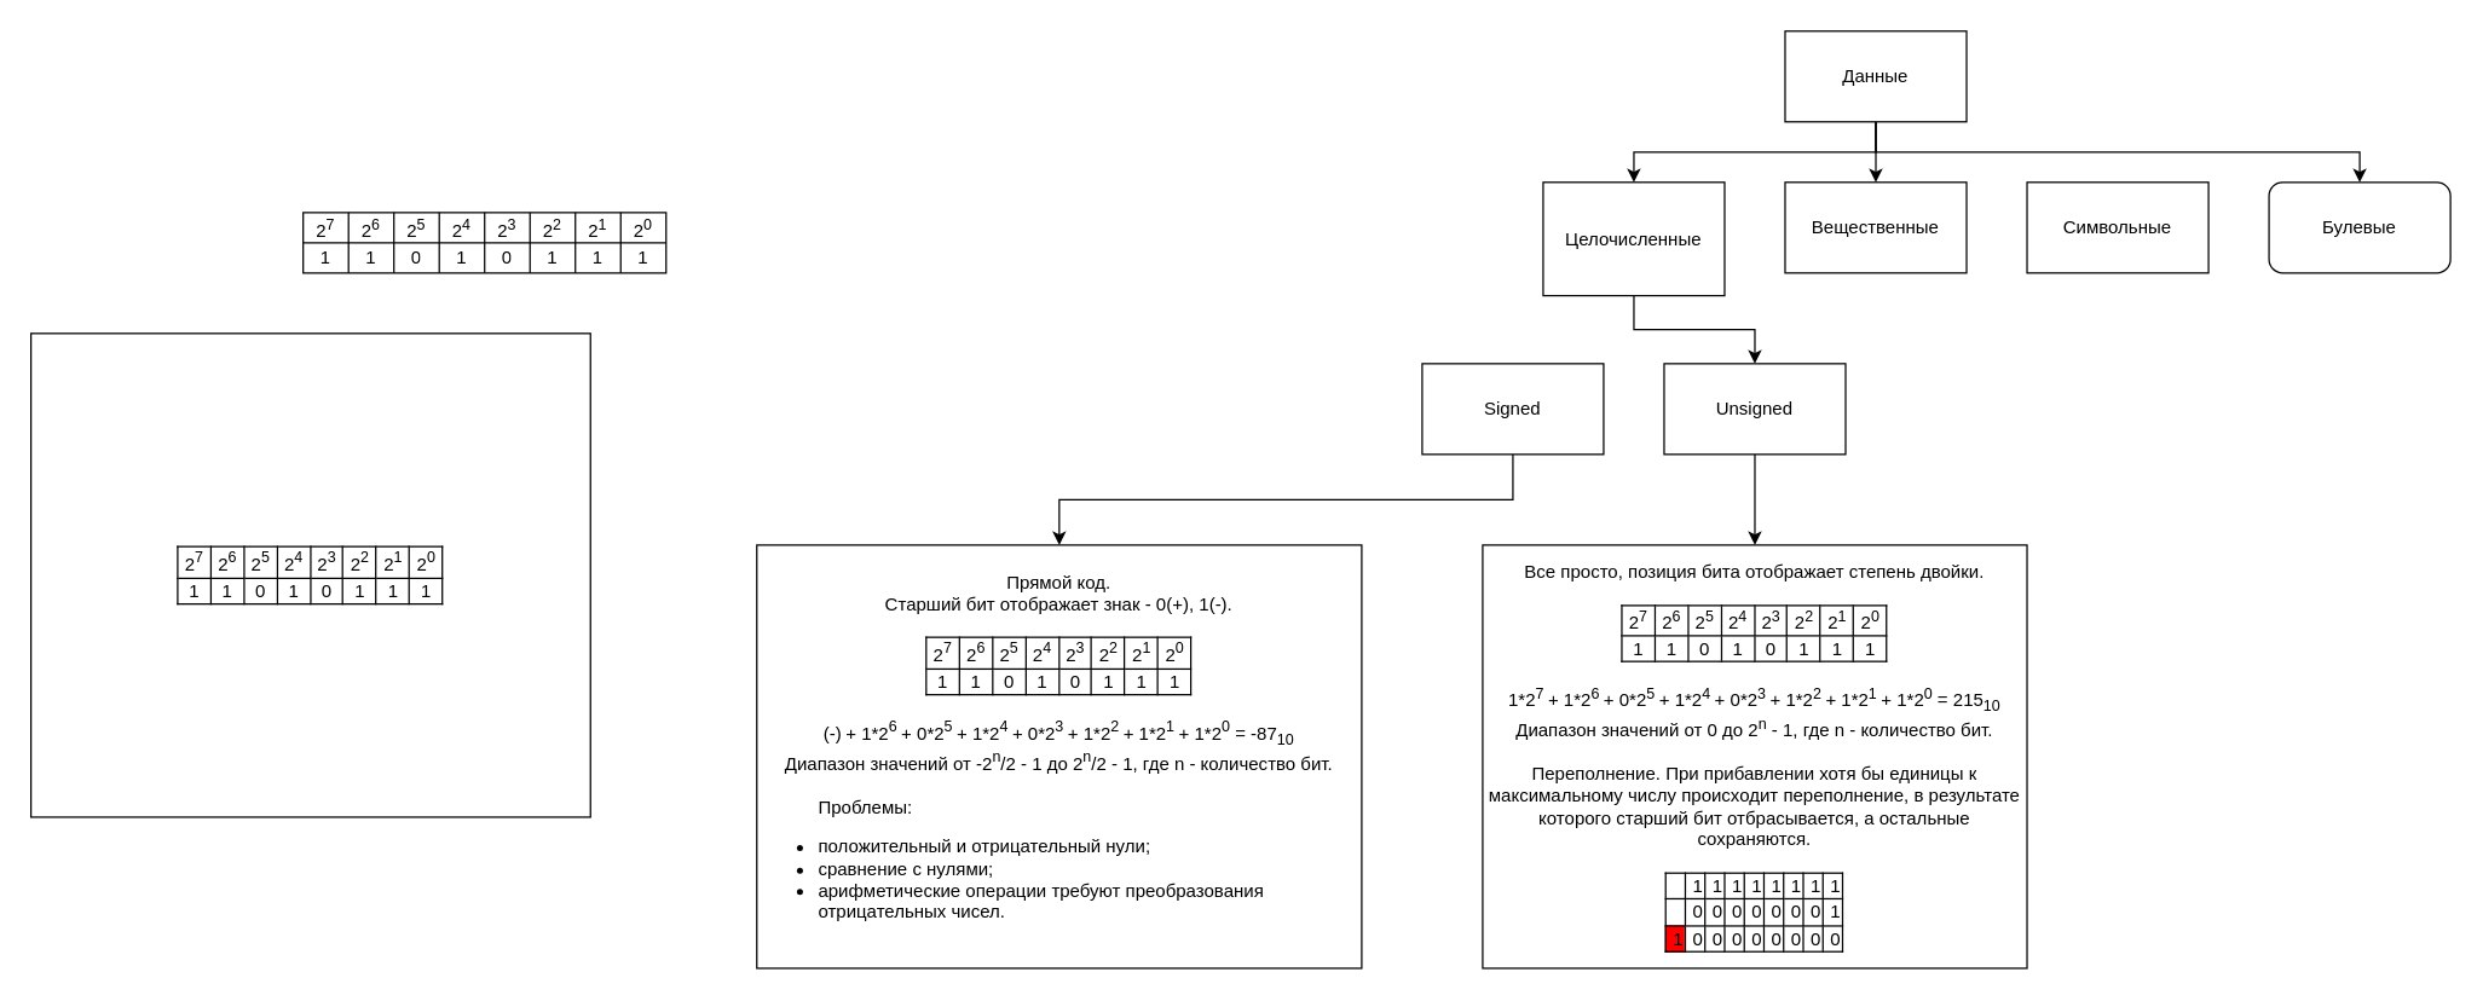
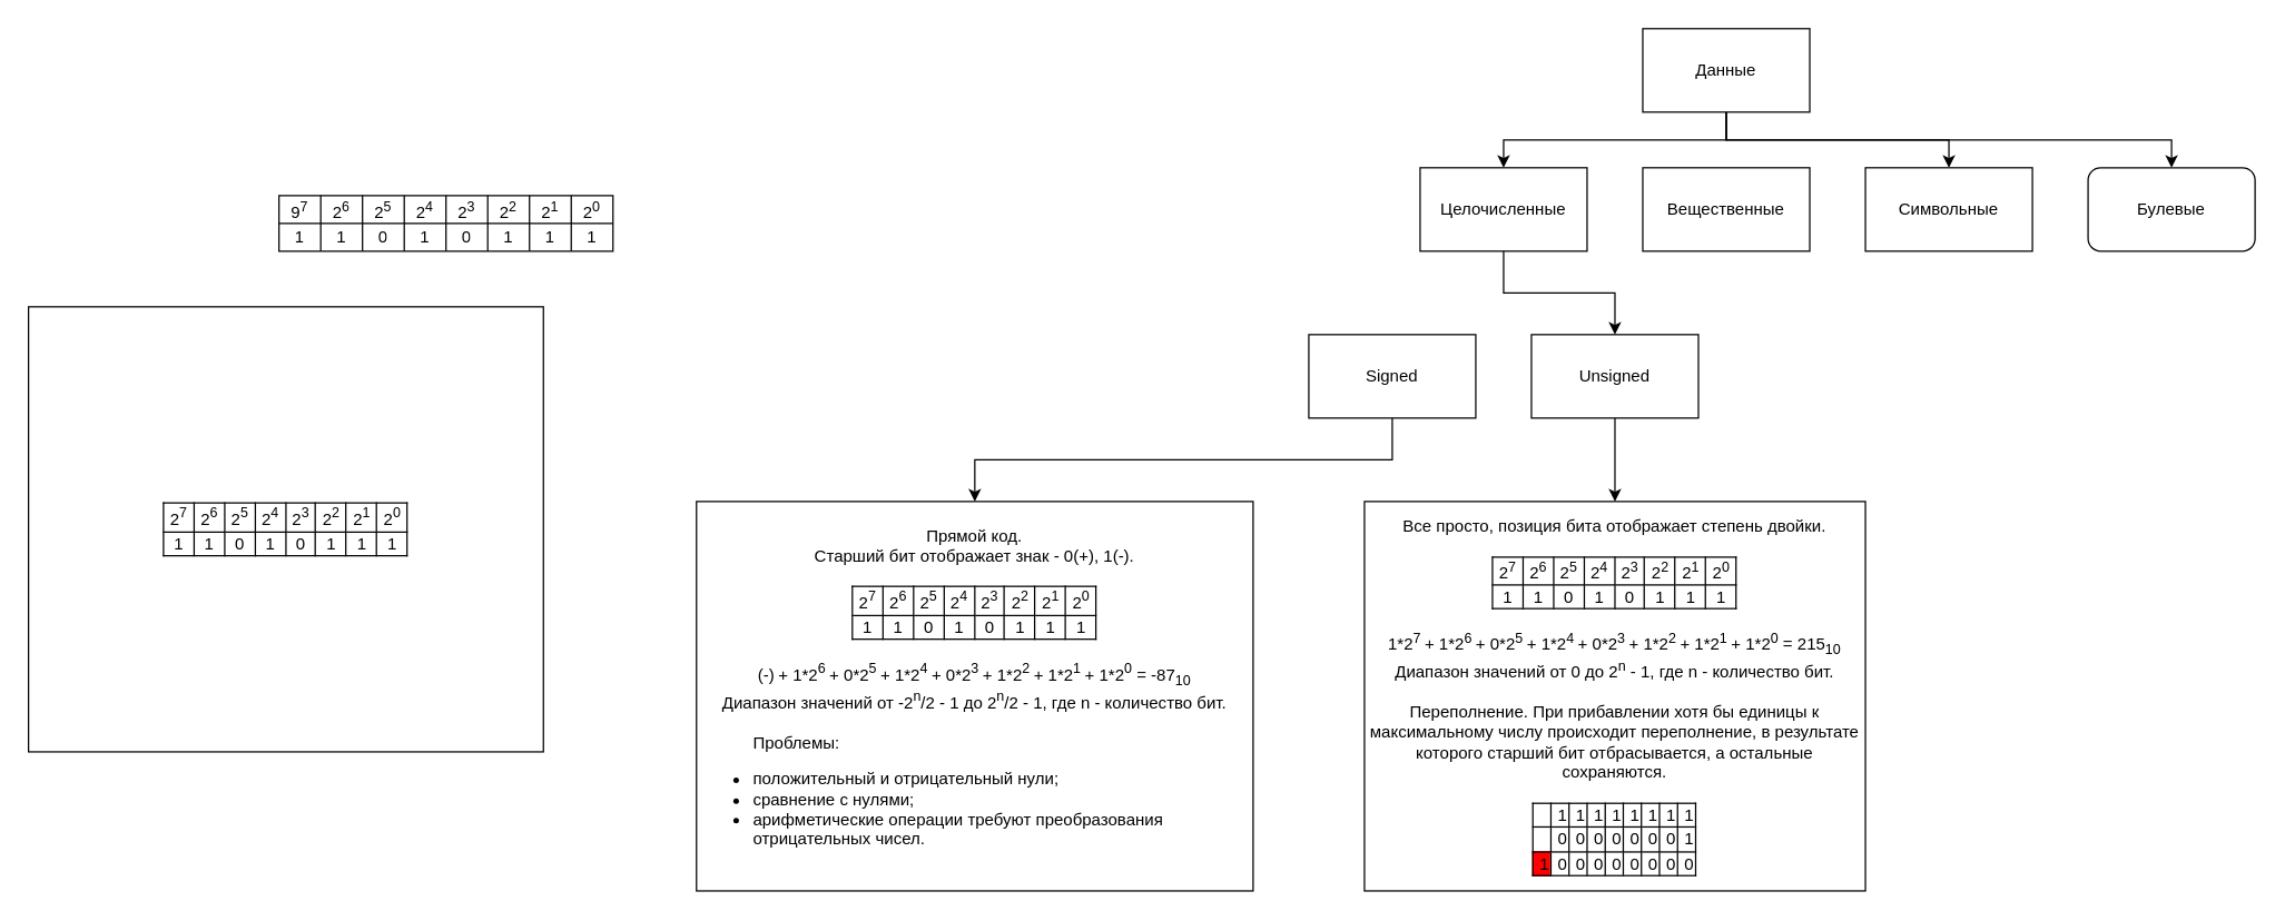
- <mxCell id="3" style="edgeStyle=orthogonalEdgeStyle;rounded=0;orthogonalLoop=1;jettySize=auto;html=1;exitX=0.5;exitY=1;exitDx=0;exitDy=0;entryX=0.5;entryY=0;entryDx=0;entryDy=0;" parent="1" source="6" target="9" edge="1"><mxGeometry relative="1" as="geometry" /></mxCell>
+ <mxCell id="4" style="edgeStyle=orthogonalEdgeStyle;rounded=0;orthogonalLoop=1;jettySize=auto;html=1;exitX=0.5;exitY=1;exitDx=0;exitDy=0;entryX=0.5;entryY=0;entryDx=0;entryDy=0;" parent="1" source="6" target="10" edge="1"><mxGeometry relative="1" as="geometry" /></mxCell>
- <mxCell id="18" value="&lt;span&gt;2&lt;/span&gt;&lt;sup&gt;7&lt;/sup&gt;" style="shape=partialRectangle;html=1;whiteSpace=wrap;connectable=0;fillColor=none;top=0;left=0;bottom=0;right=0;overflow=hidden;" parent="17" vertex="1"><mxGeometry width="30" height="20" as="geometry"><mxRectangle width="30" height="20" as="alternateBounds" /></mxGeometry></mxCell>
+ <mxCell id="18" value="&lt;span&gt;9&lt;/span&gt;&lt;sup&gt;7&lt;/sup&gt;" style="shape=partialRectangle;html=1;whiteSpace=wrap;connectable=0;fillColor=none;top=0;left=0;bottom=0;right=0;overflow=hidden;" parent="17" vertex="1"><mxGeometry width="30" height="20" as="geometry"><mxRectangle width="30" height="20" as="alternateBounds" /></mxGeometry></mxCell>
- <mxCell id="8" value="Целочисленные" style="rounded=0;whiteSpace=wrap;html=1;" parent="1" vertex="1"><mxGeometry x="1020" y="120" width="120" height="75" as="geometry" /></mxCell>
+ <mxCell id="8" value="Целочисленные" style="rounded=0;whiteSpace=wrap;html=1;" parent="1" vertex="1"><mxGeometry x="1020" y="120" width="120" height="60" as="geometry" /></mxCell>
